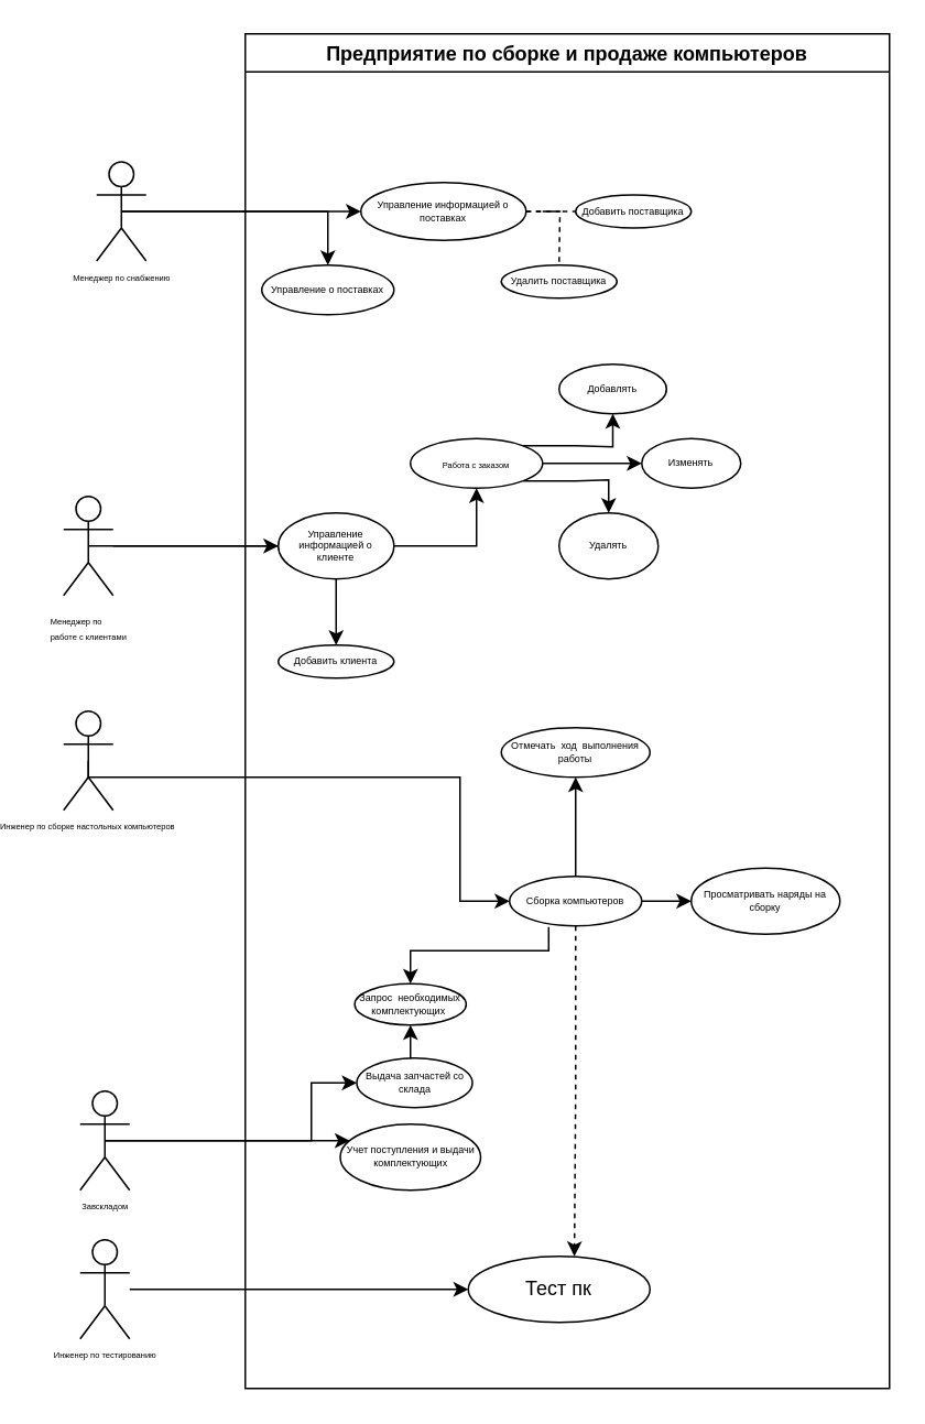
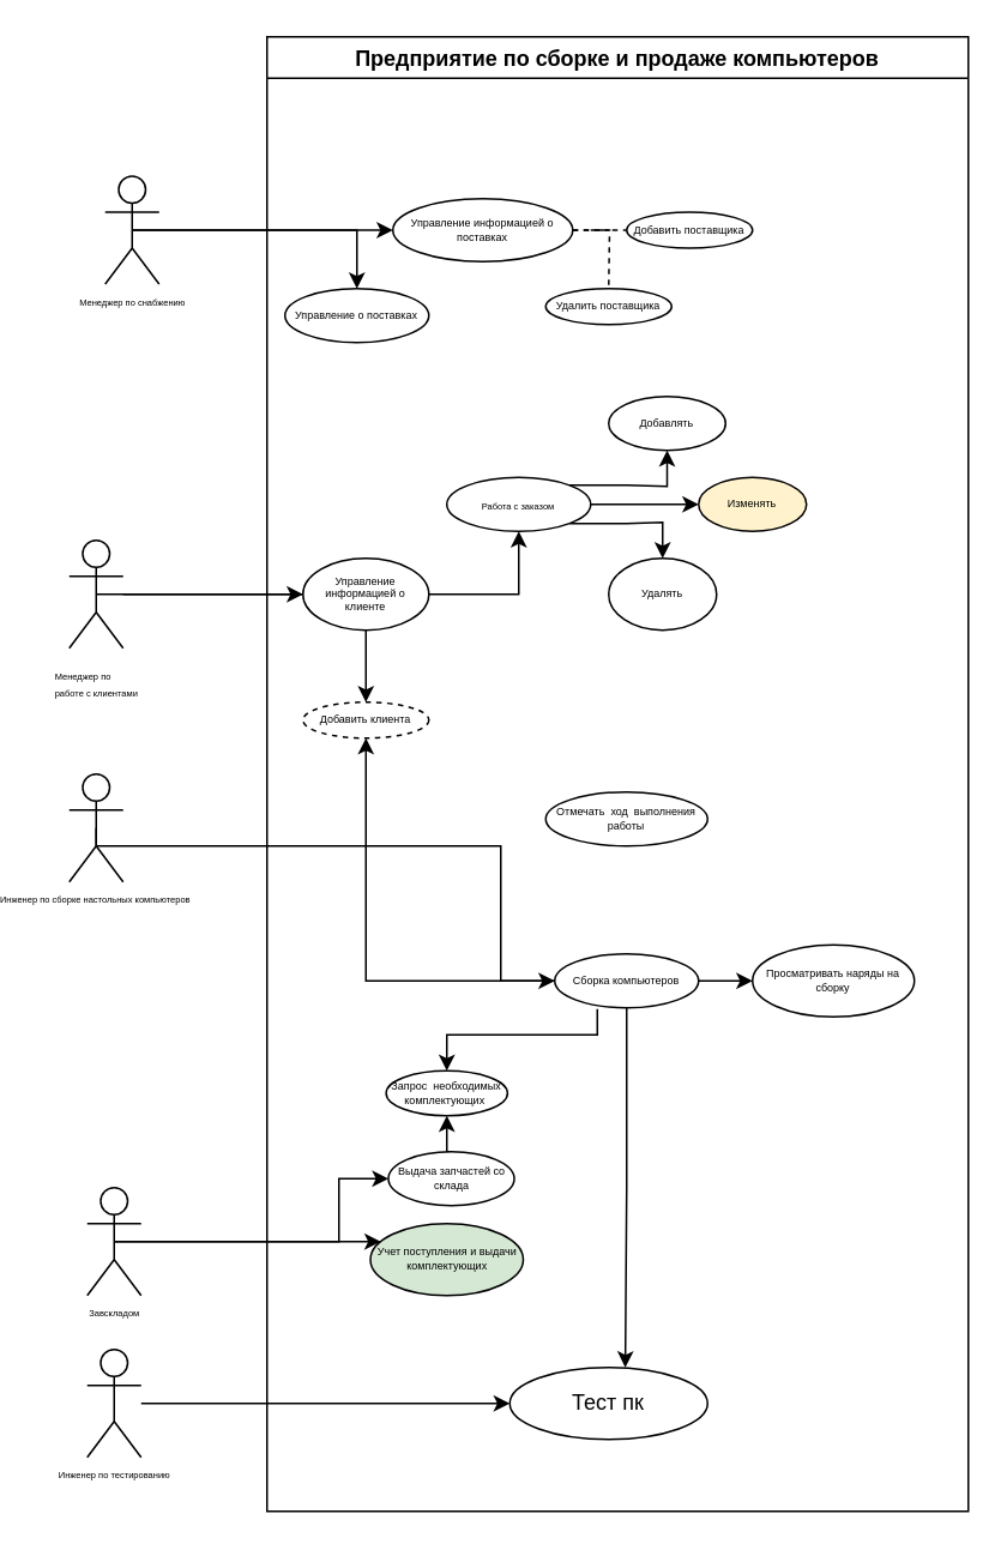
- <mxCell id="9" value="Изменять" style="ellipse;whiteSpace=wrap;html=1;fontSize=6;" vertex="1" parent="5"><mxGeometry x="240" y="245" width="60" height="30" as="geometry" /></mxCell>
+ <mxCell id="9" value="Изменять" style="ellipse;whiteSpace=wrap;html=1;fontSize=6;fillColor=#fff2cc;" vertex="1" parent="5"><mxGeometry x="240" y="245" width="60" height="30" as="geometry" /></mxCell>
- <mxCell id="14" value="Добавить клиента" style="ellipse;whiteSpace=wrap;html=1;fontSize=6;" vertex="1" parent="5"><mxGeometry x="20" y="370" width="70" height="20" as="geometry" /></mxCell>
+ <mxCell id="14" value="Добавить клиента" style="ellipse;whiteSpace=wrap;html=1;fontSize=6;dashed=1;" vertex="1" parent="5"><mxGeometry x="20" y="370" width="70" height="20" as="geometry" /></mxCell>
- <mxCell id="20" style="edgeStyle=orthogonalEdgeStyle;rounded=0;orthogonalLoop=1;jettySize=auto;html=1;entryX=0.5;entryY=1;entryDx=0;entryDy=0;" edge="1" parent="5" source="21" target="25"><mxGeometry relative="1" as="geometry" /></mxCell>
+ <mxCell id="20" style="edgeStyle=orthogonalEdgeStyle;rounded=0;orthogonalLoop=1;jettySize=auto;html=1;" edge="1" parent="5" source="21" target="14"><mxGeometry relative="1" as="geometry" /></mxCell>
- <mxCell id="34" style="edgeStyle=orthogonalEdgeStyle;rounded=0;orthogonalLoop=1;jettySize=auto;html=1;entryX=0.584;entryY=0;entryDx=0;entryDy=0;entryPerimeter=0;dashed=1;" edge="1" parent="5" source="21" target="33"><mxGeometry relative="1" as="geometry"><mxPoint x="160" y="731.143" as="targetPoint" /></mxGeometry></mxCell>
+ <mxCell id="34" style="edgeStyle=orthogonalEdgeStyle;rounded=0;orthogonalLoop=1;jettySize=auto;html=1;entryX=0.584;entryY=0;entryDx=0;entryDy=0;entryPerimeter=0;" edge="1" parent="5" source="21" target="33"><mxGeometry relative="1" as="geometry"><mxPoint x="160" y="731.143" as="targetPoint" /></mxGeometry></mxCell>
- <mxCell id="30" value="Учет поступления и выдачи комплектующих" style="ellipse;whiteSpace=wrap;html=1;fontSize=6;" vertex="1" parent="5"><mxGeometry x="57.5" y="660" width="85" height="40" as="geometry" /></mxCell>
+ <mxCell id="30" value="Учет поступления и выдачи комплектующих" style="ellipse;whiteSpace=wrap;html=1;fontSize=6;fillColor=#d5e8d4;" vertex="1" parent="5"><mxGeometry x="57.5" y="660" width="85" height="40" as="geometry" /></mxCell>
